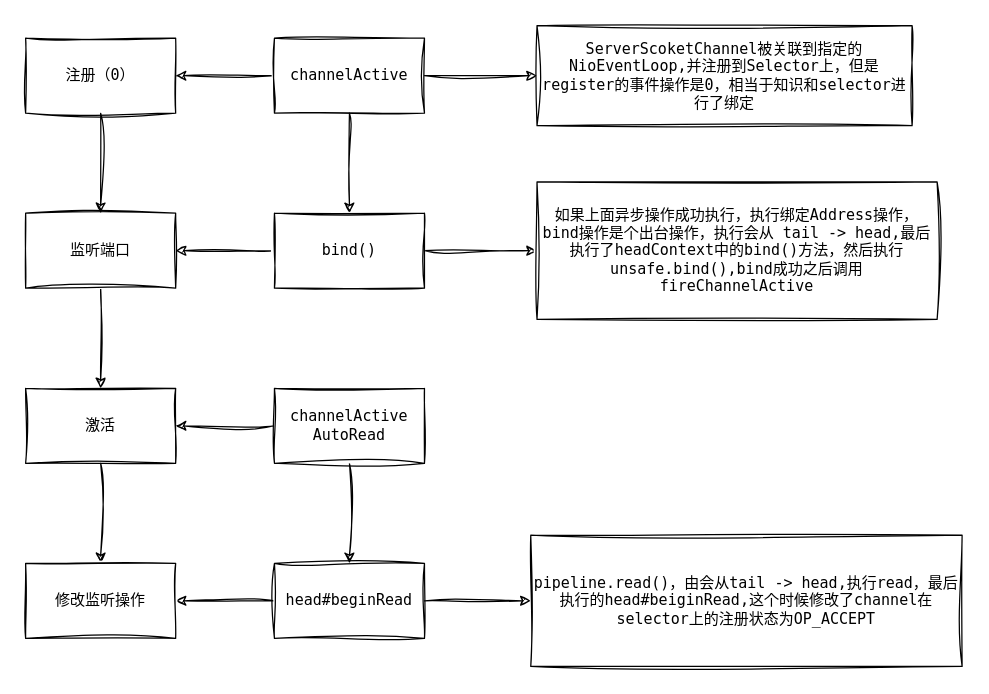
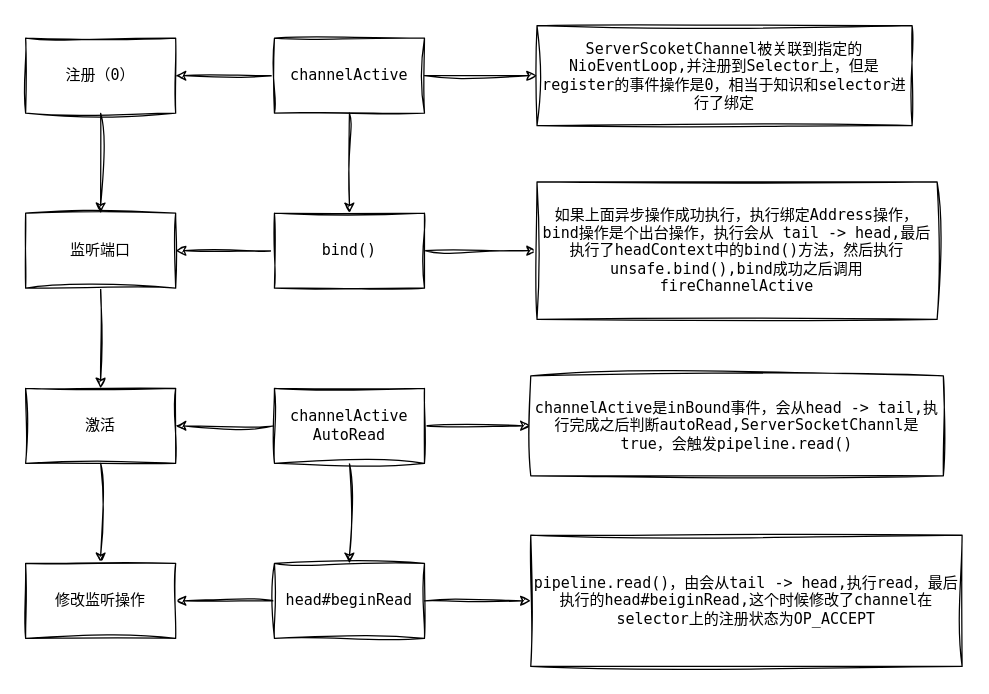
+ <mxCell id="10" value="" style="edgeStyle=orthogonalEdgeStyle;rounded=0;sketch=1;hachureGap=4;jiggle=2;curveFitting=1;orthogonalLoop=1;jettySize=auto;html=1;fontFamily=Architects Daughter;fontSource=https%3A%2F%2Ffonts.googleapis.com%2Fcss%3Ffamily%3DArchitects%2BDaughter;" edge="1" parent="1" source="12" target="18"><mxGeometry relative="1" as="geometry" /></mxCell>
+ <mxCell id="18" value="&lt;font face=&quot;Monaco, monospace&quot;&gt;channelActive是inBound事件，会从head -&amp;gt; tail,执行完成之后判断autoRead,ServerSocketChannl是true，会触发pipeline.read()&lt;/font&gt;" style="whiteSpace=wrap;html=1;fontFamily=Architects Daughter;rounded=0;sketch=1;hachureGap=4;jiggle=2;curveFitting=1;fontSource=https%3A%2F%2Ffonts.googleapis.com%2Fcss%3Ffamily%3DArchitects%2BDaughter;" vertex="1" parent="1"><mxGeometry x="424" y="300" width="330" height="80" as="geometry" /></mxCell>
